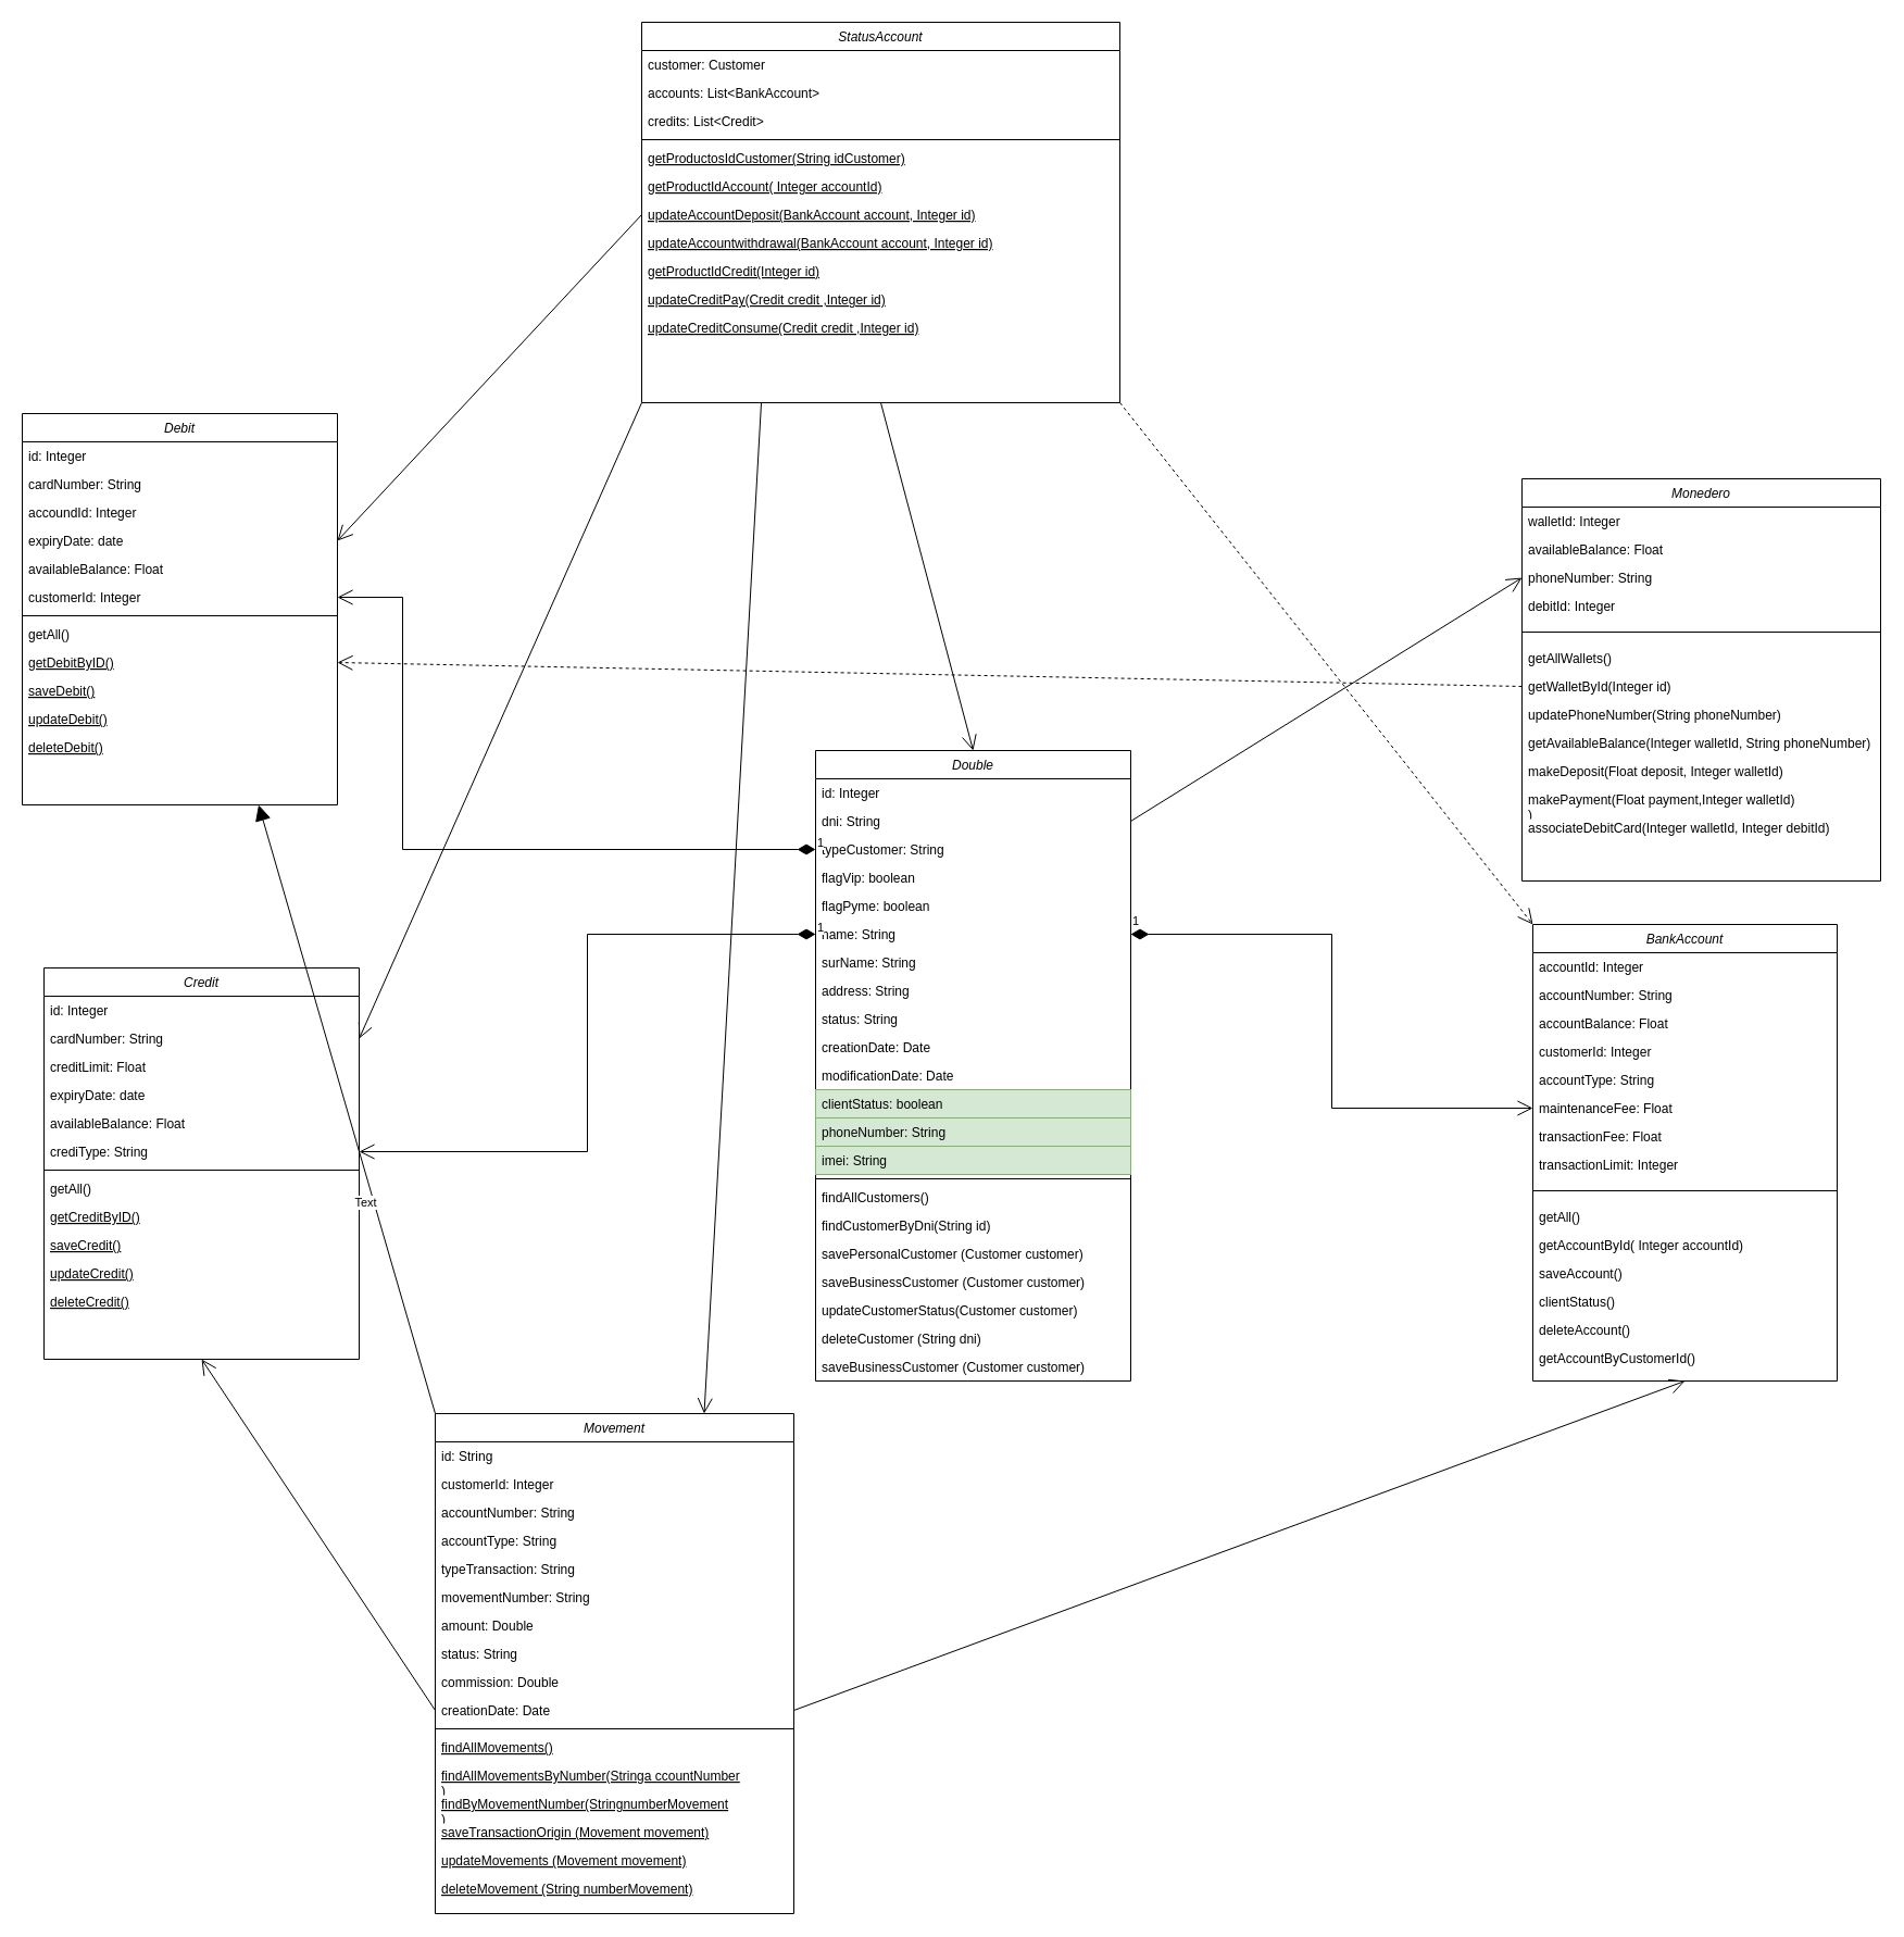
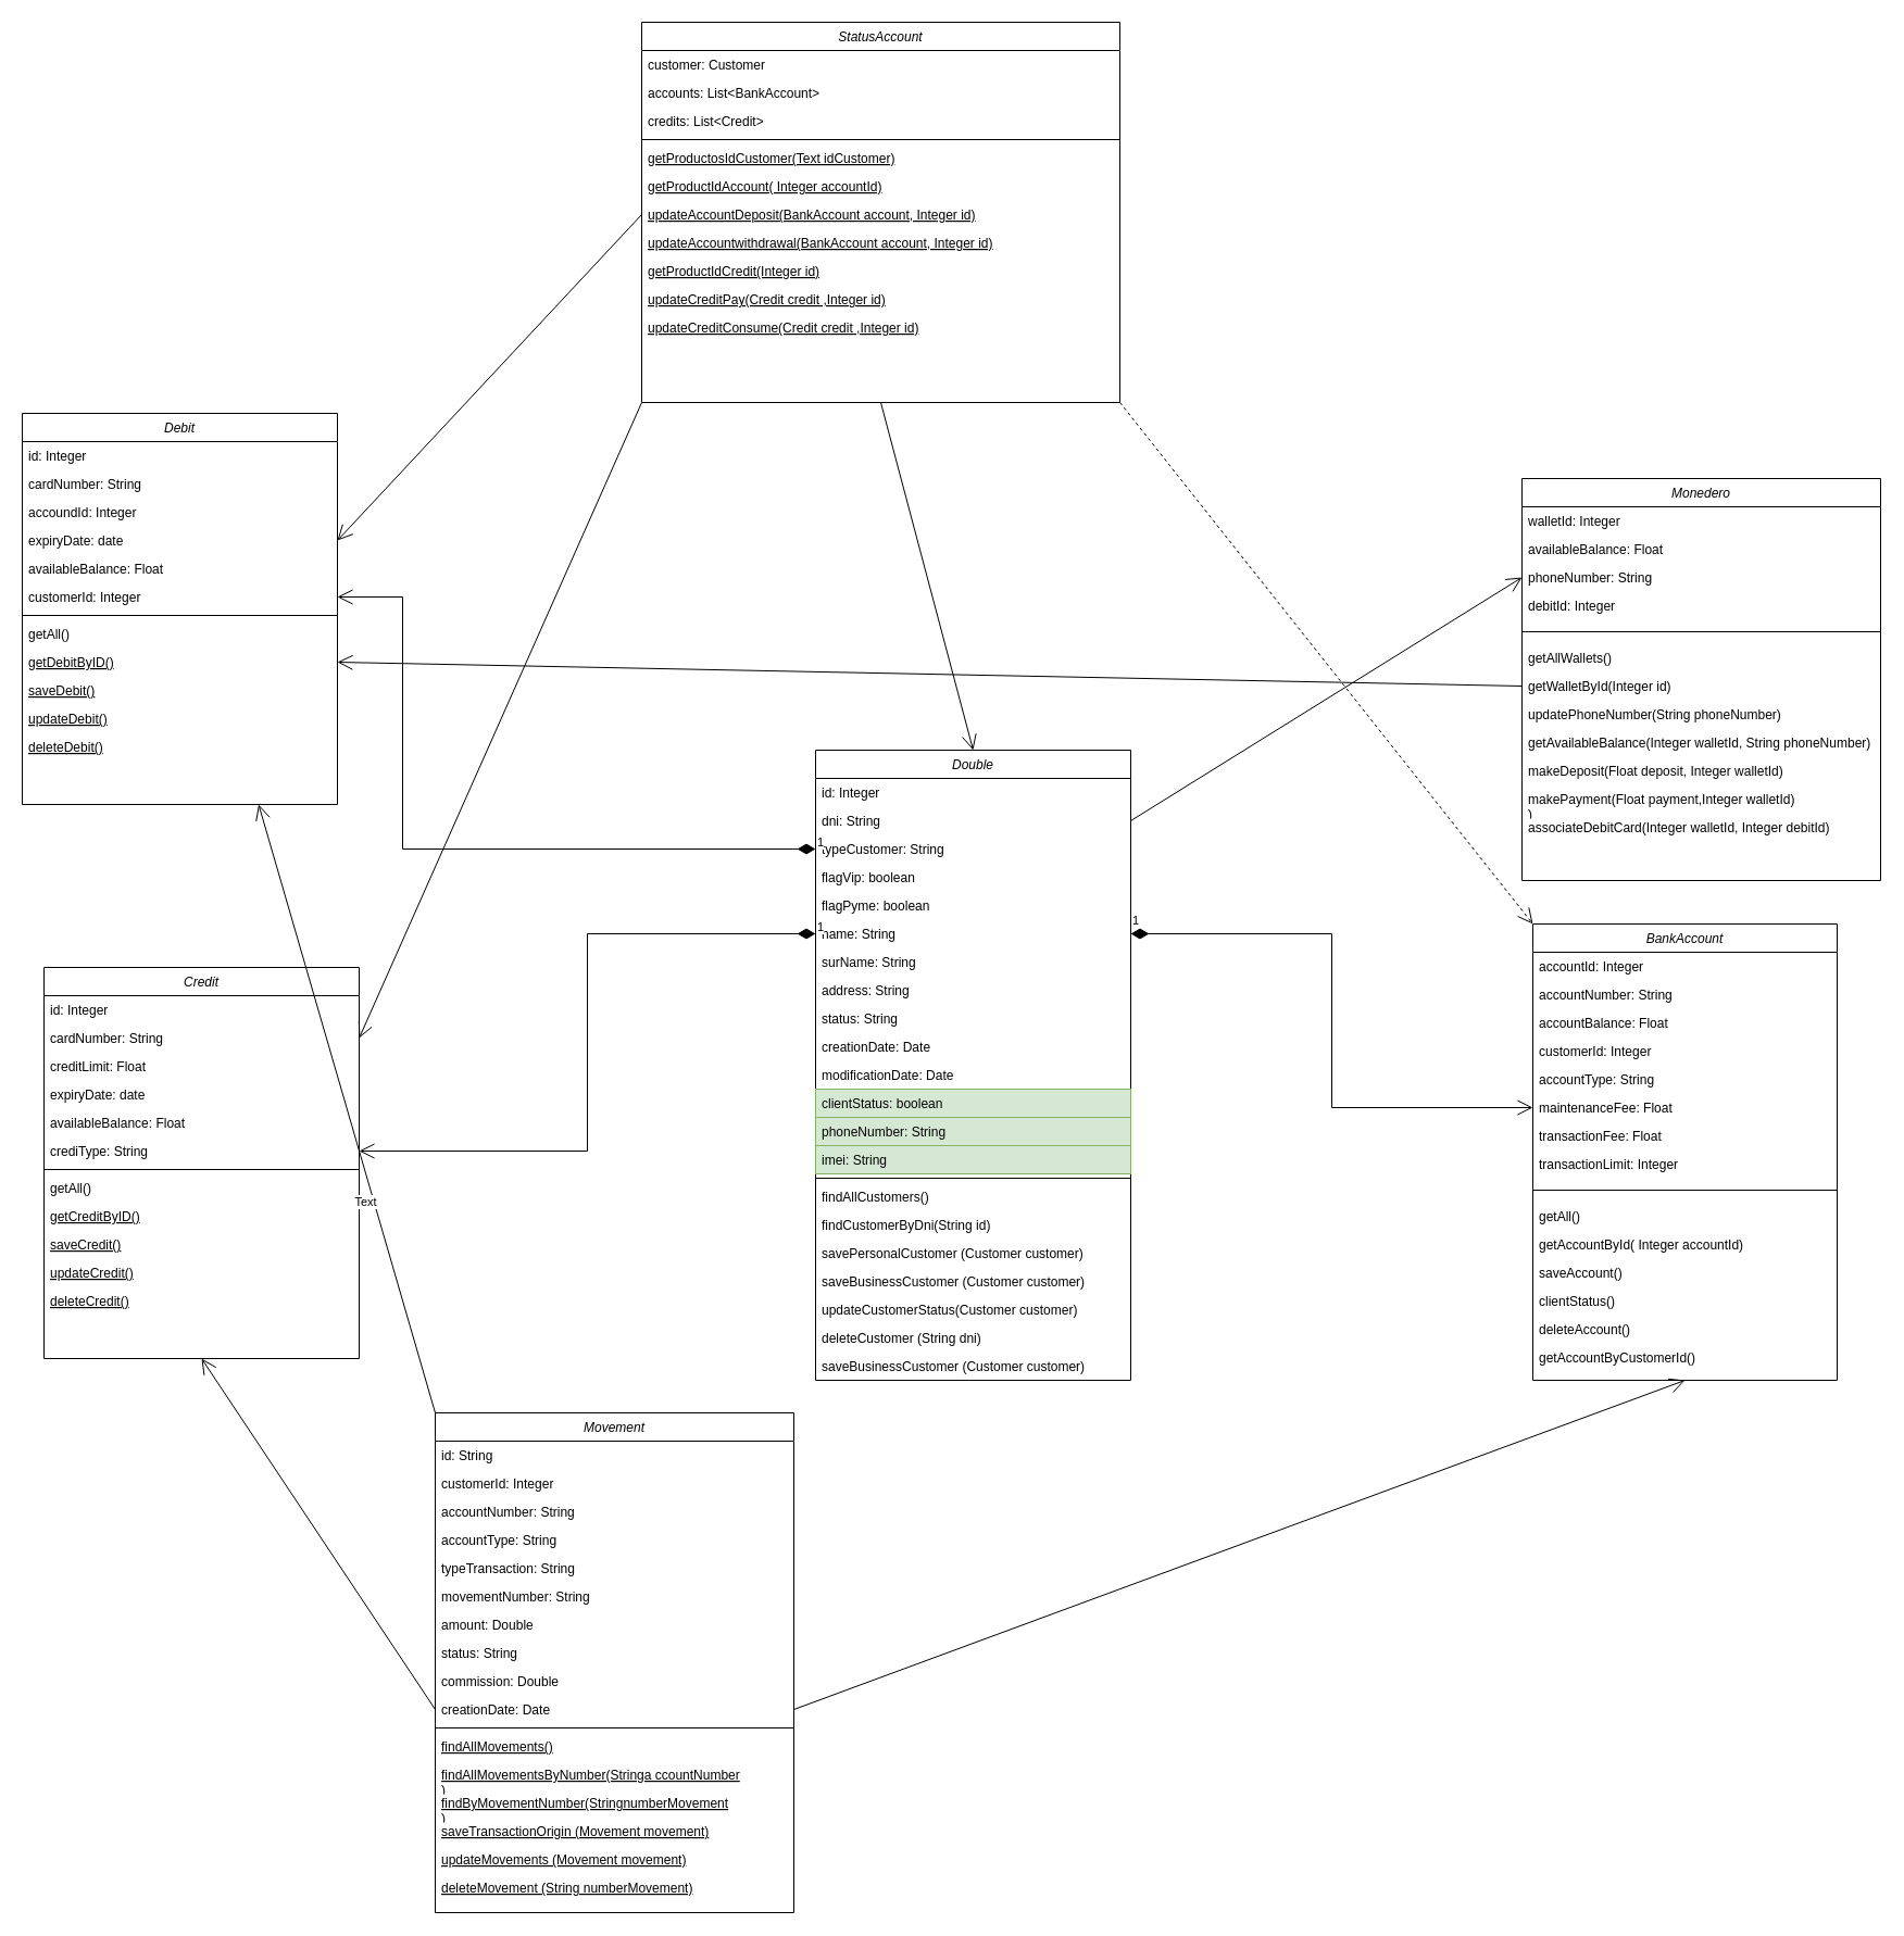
- <mxCell id="94" value="getProductosIdCustomer(String idCustomer)" style="text;align=left;verticalAlign=top;spacingLeft=4;spacingRight=4;overflow=hidden;rotatable=0;points=[[0,0.5],[1,0.5]];portConstraint=eastwest;fontStyle=4" vertex="1" parent="89"><mxGeometry y="112" width="440" height="26" as="geometry" /></mxCell>
+ <mxCell id="94" value="getProductosIdCustomer(Text idCustomer)" style="text;align=left;verticalAlign=top;spacingLeft=4;spacingRight=4;overflow=hidden;rotatable=0;points=[[0,0.5],[1,0.5]];portConstraint=eastwest;fontStyle=4" vertex="1" parent="89"><mxGeometry y="112" width="440" height="26" as="geometry" /></mxCell>
- <mxCell id="123" value="" style="endArrow=open;endFill=1;endSize=12;html=1;rounded=0;entryX=1;entryY=0.5;entryDx=0;entryDy=0;exitX=0;exitY=0.5;exitDx=0;exitDy=0;dashed=1;" edge="1" parent="1" source="82" target="111"><mxGeometry width="160" relative="1" as="geometry"><mxPoint x="790" y="840" as="sourcePoint" /><mxPoint x="950" y="840" as="targetPoint" /></mxGeometry></mxCell>
+ <mxCell id="123" value="" style="endArrow=open;endFill=1;endSize=12;html=1;rounded=0;entryX=1;entryY=0.5;entryDx=0;entryDy=0;exitX=0;exitY=0.5;exitDx=0;exitDy=0;" edge="1" parent="1" source="82" target="111"><mxGeometry width="160" relative="1" as="geometry"><mxPoint x="790" y="840" as="sourcePoint" /><mxPoint x="950" y="840" as="targetPoint" /></mxGeometry></mxCell>
- <mxCell id="116" value="" style="endArrow=block;endFill=1;endSize=12;html=1;rounded=0;exitX=0;exitY=0;exitDx=0;exitDy=0;entryX=0.75;entryY=1;entryDx=0;entryDy=0;" edge="1" parent="1" source="54" target="102"><mxGeometry width="160" relative="1" as="geometry"><mxPoint x="790" y="1290" as="sourcePoint" /><mxPoint x="950" y="1290" as="targetPoint" /></mxGeometry></mxCell>
+ <mxCell id="116" value="" style="endArrow=open;endFill=1;endSize=12;html=1;rounded=0;exitX=0;exitY=0;exitDx=0;exitDy=0;entryX=0.75;entryY=1;entryDx=0;entryDy=0;" edge="1" parent="1" source="54" target="102"><mxGeometry width="160" relative="1" as="geometry"><mxPoint x="790" y="1290" as="sourcePoint" /><mxPoint x="950" y="1290" as="targetPoint" /></mxGeometry></mxCell>
- <mxCell id="121" value="" style="endArrow=open;endFill=1;endSize=12;html=1;rounded=0;exitX=0.25;exitY=1;exitDx=0;exitDy=0;entryX=0.75;entryY=0;entryDx=0;entryDy=0;" edge="1" parent="1" source="89" target="54"><mxGeometry width="160" relative="1" as="geometry"><mxPoint x="790" y="840" as="sourcePoint" /><mxPoint x="950" y="840" as="targetPoint" /></mxGeometry></mxCell>
